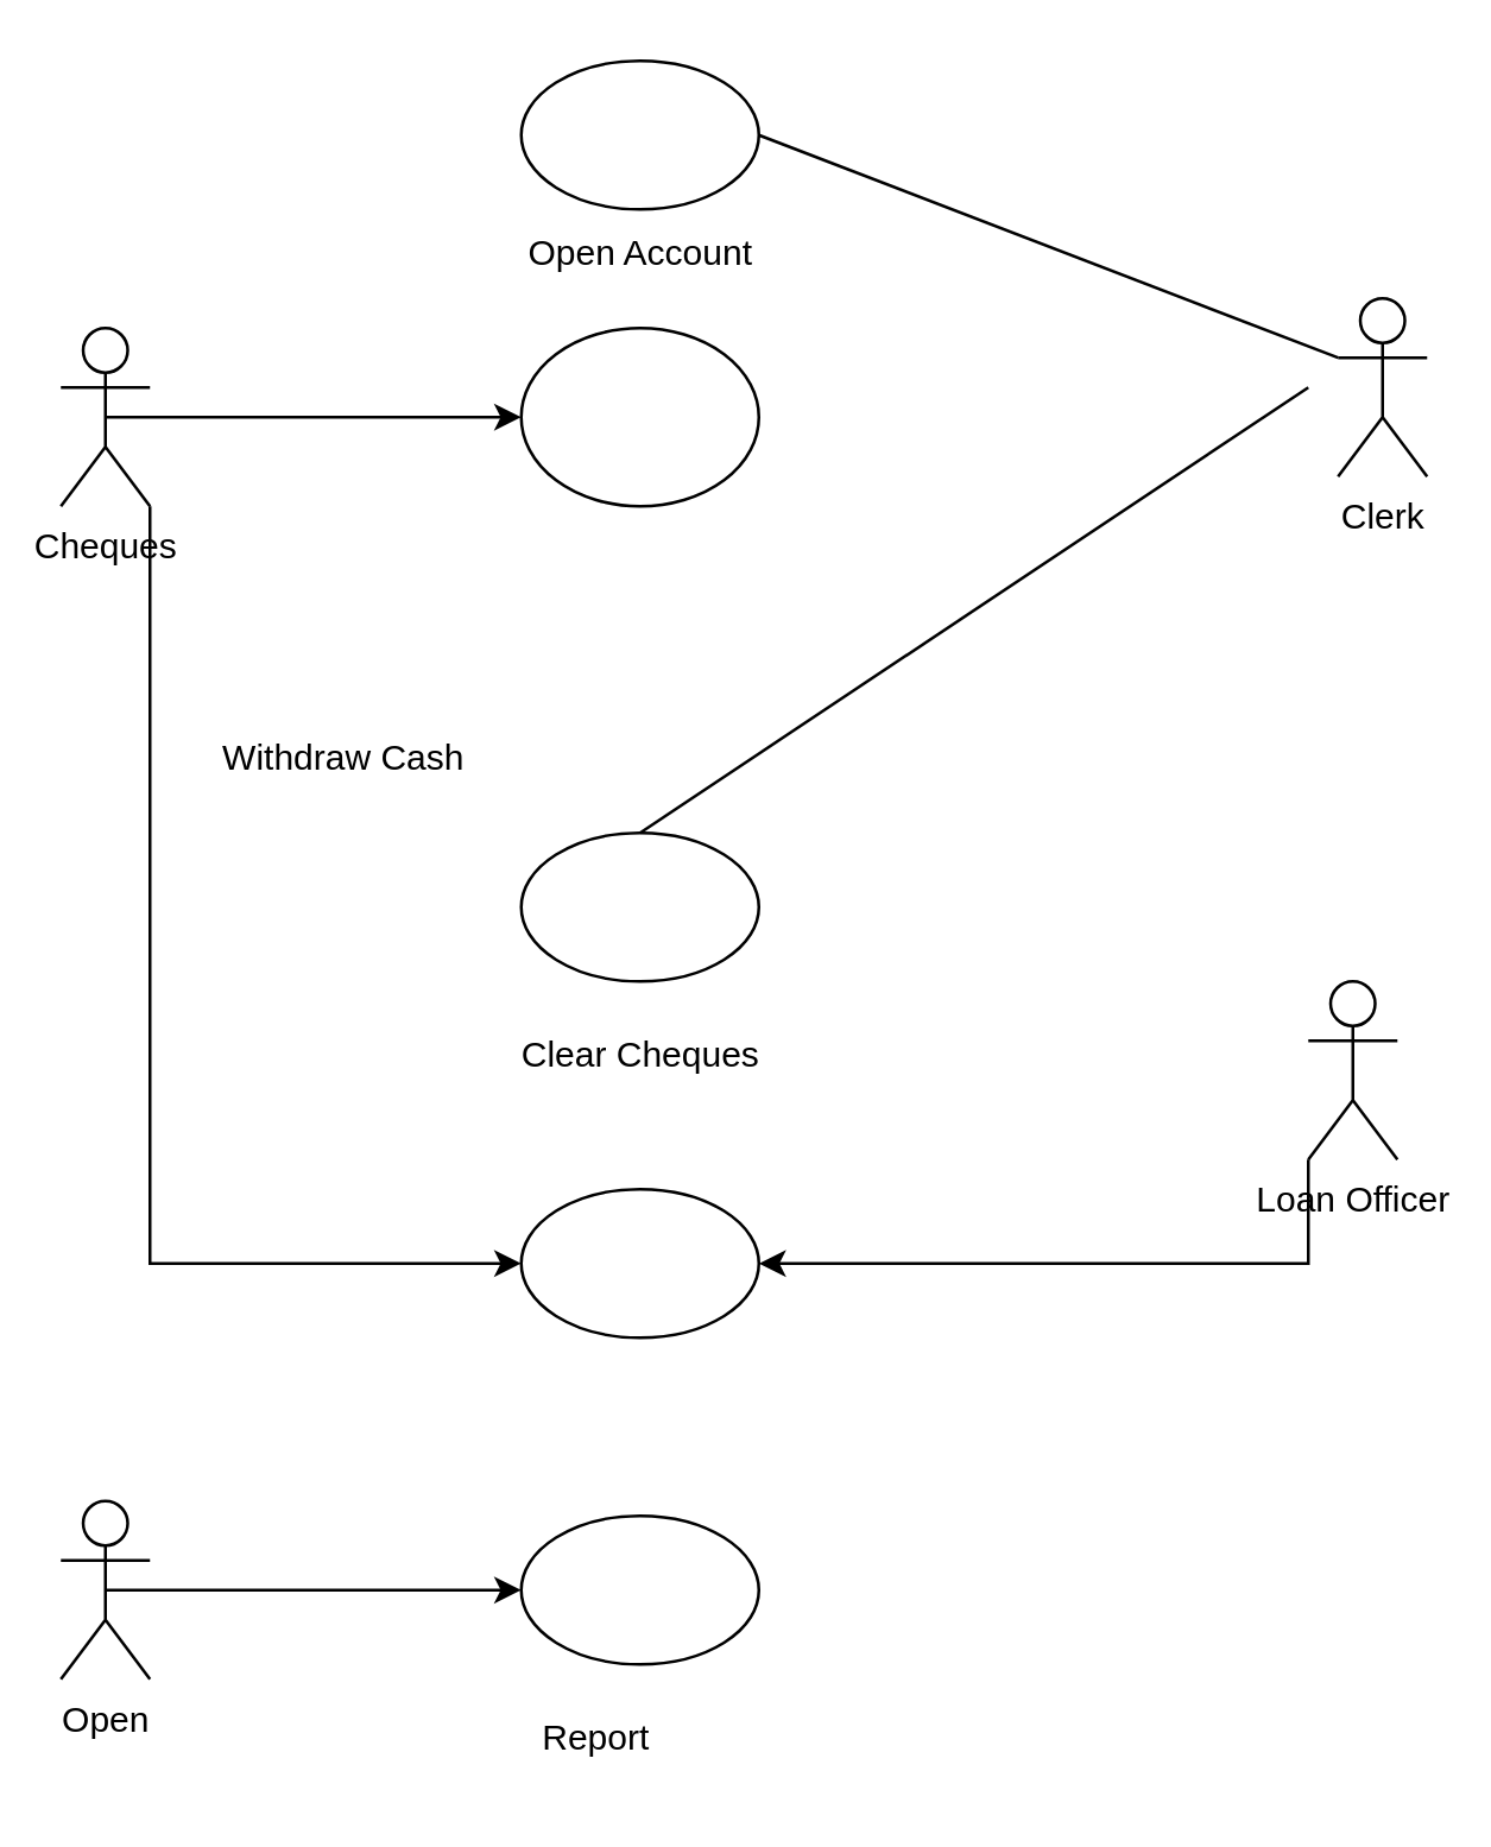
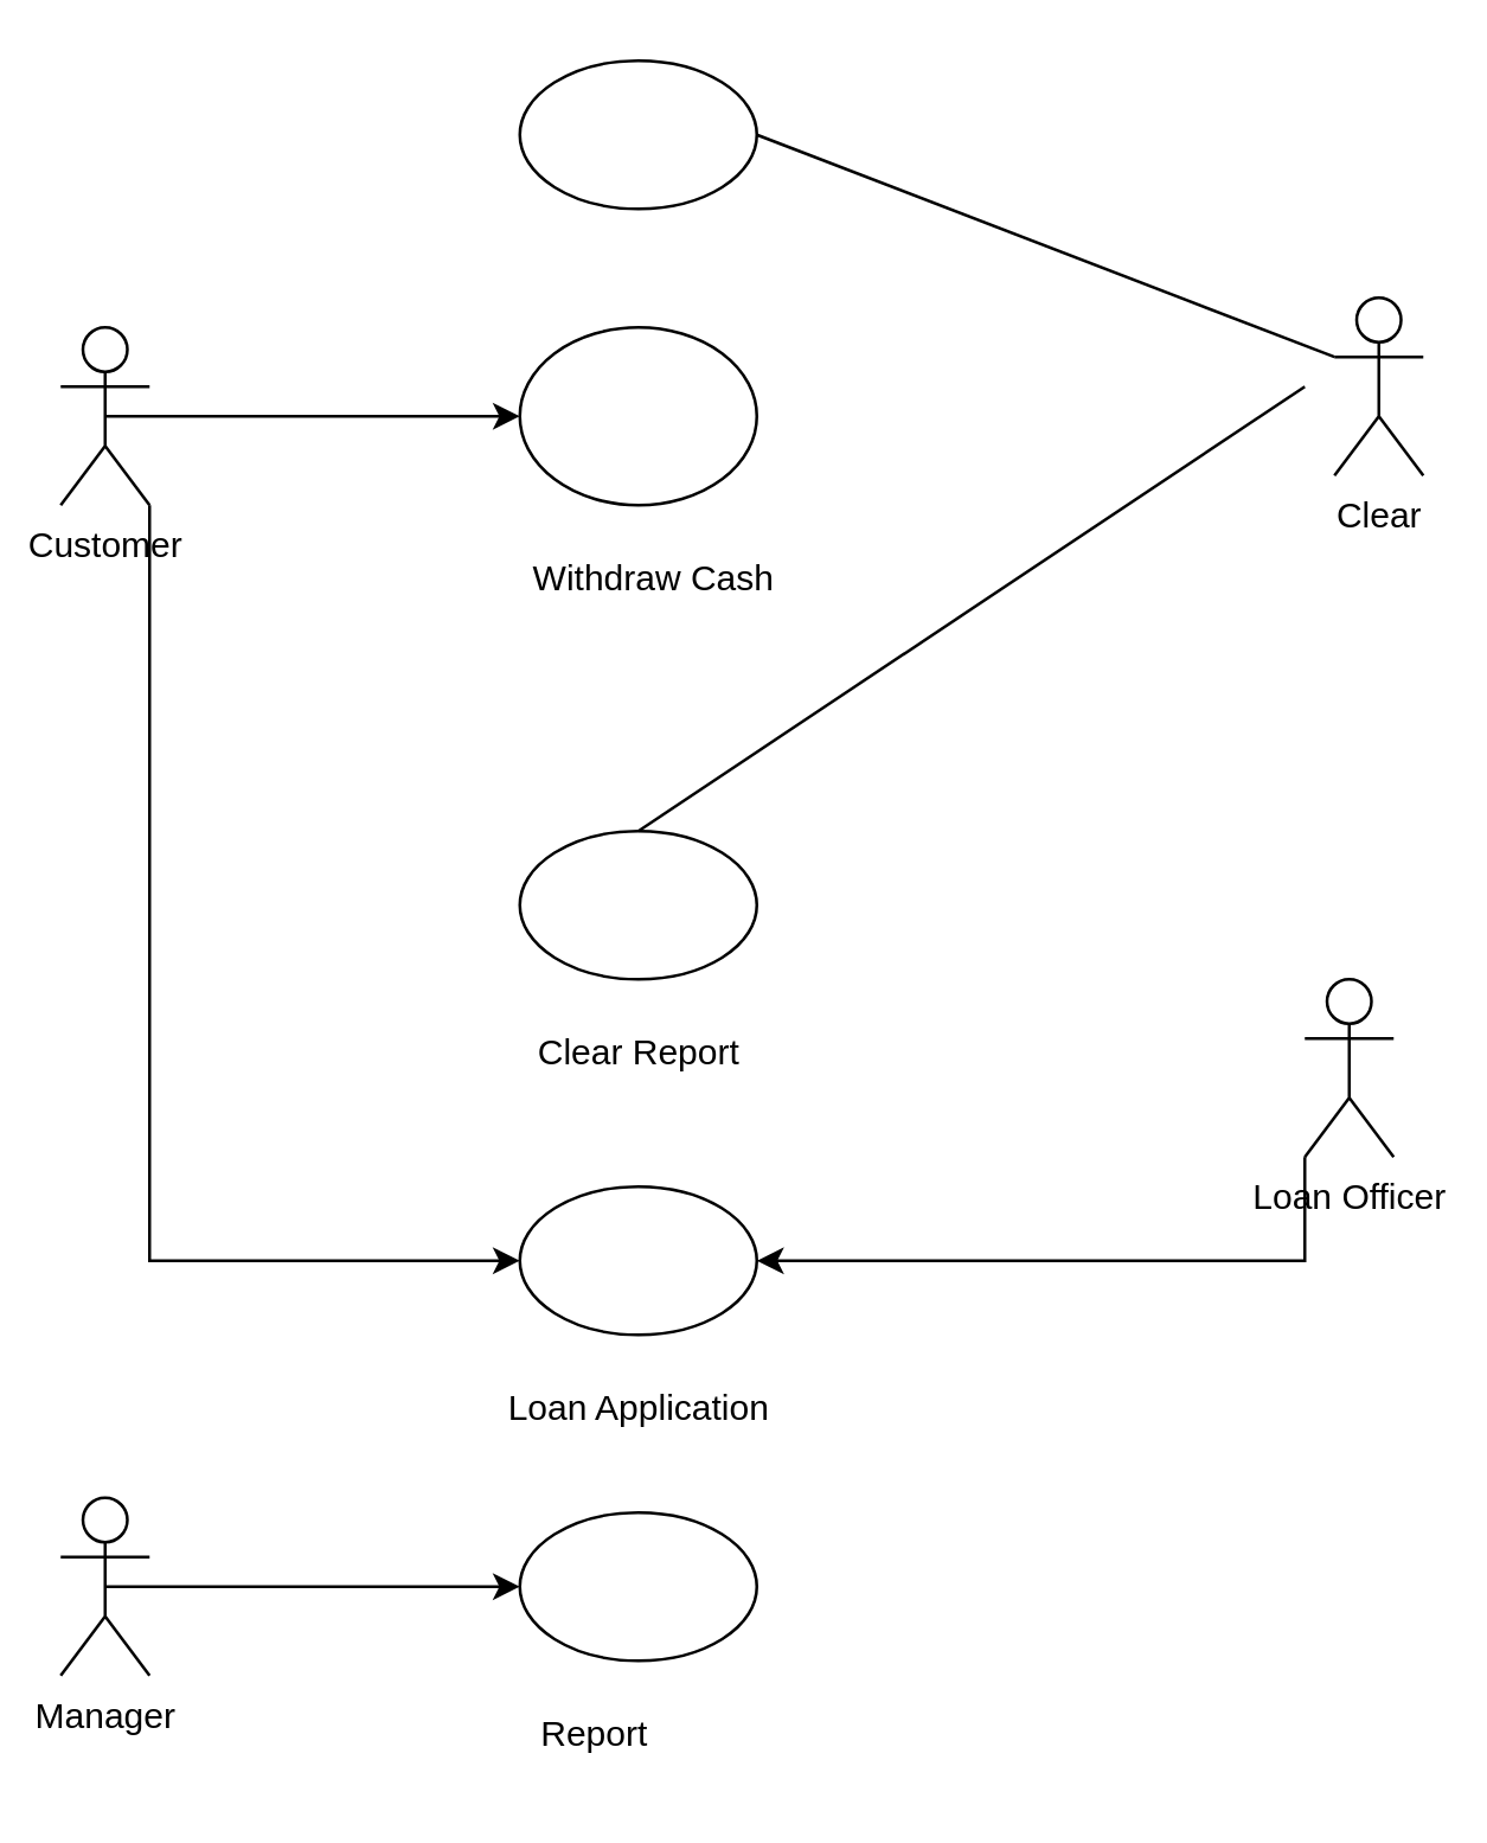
- <mxCell id="6" value="Open Account" style="text;html=1;align=center;verticalAlign=middle;resizable=0;points=[];autosize=1;strokeColor=none;fillColor=none;" parent="1" vertex="1"><mxGeometry x="165" y="70" width="100" height="30" as="geometry" /></mxCell>
- <mxCell id="7" value="Clerk" style="shape=umlActor;verticalLabelPosition=bottom;verticalAlign=top;html=1;outlineConnect=0;" parent="1" vertex="1"><mxGeometry x="450" y="100" width="30" height="60" as="geometry" /></mxCell>
+ <mxCell id="7" value="Clear" style="shape=umlActor;verticalLabelPosition=bottom;verticalAlign=top;html=1;outlineConnect=0;" parent="1" vertex="1"><mxGeometry x="450" y="100" width="30" height="60" as="geometry" /></mxCell>
- <mxCell id="4" value="Cheques" style="shape=umlActor;verticalLabelPosition=bottom;verticalAlign=top;html=1;outlineConnect=0;" parent="1" vertex="1"><mxGeometry x="20" y="110" width="30" height="60" as="geometry" /></mxCell>
+ <mxCell id="4" value="Customer" style="shape=umlActor;verticalLabelPosition=bottom;verticalAlign=top;html=1;outlineConnect=0;" parent="1" vertex="1"><mxGeometry x="20" y="110" width="30" height="60" as="geometry" /></mxCell>
- <mxCell id="9" value="Withdraw Cash" style="text;html=1;align=center;verticalAlign=middle;resizable=0;points=[];autosize=1;strokeColor=none;fillColor=none;" parent="1" vertex="1"><mxGeometry x="65" y="240" width="100" height="30" as="geometry" /></mxCell>
+ <mxCell id="9" value="Withdraw Cash" style="text;html=1;align=center;verticalAlign=middle;resizable=0;points=[];autosize=1;strokeColor=none;fillColor=none;" parent="1" vertex="1"><mxGeometry x="170" y="180" width="100" height="30" as="geometry" /></mxCell>
- <mxCell id="11" value="Clear Cheques" style="text;html=1;align=center;verticalAlign=middle;resizable=0;points=[];autosize=1;strokeColor=none;fillColor=none;" parent="1" vertex="1"><mxGeometry x="165" y="340" width="100" height="30" as="geometry" /></mxCell>
+ <mxCell id="11" value="Clear Report" style="text;html=1;align=center;verticalAlign=middle;resizable=0;points=[];autosize=1;strokeColor=none;fillColor=none;" parent="1" vertex="1"><mxGeometry x="165" y="340" width="100" height="30" as="geometry" /></mxCell>
+ <mxCell id="13" value="Loan Application" style="text;html=1;align=center;verticalAlign=middle;resizable=0;points=[];autosize=1;strokeColor=none;fillColor=none;" parent="1" vertex="1"><mxGeometry x="160" y="460" width="110" height="30" as="geometry" /></mxCell>
- <mxCell id="17" value="Open" style="shape=umlActor;verticalLabelPosition=bottom;verticalAlign=top;html=1;outlineConnect=0;" parent="1" vertex="1"><mxGeometry x="20" y="505" width="30" height="60" as="geometry" /></mxCell>
+ <mxCell id="17" value="Manager" style="shape=umlActor;verticalLabelPosition=bottom;verticalAlign=top;html=1;outlineConnect=0;" parent="1" vertex="1"><mxGeometry x="20" y="505" width="30" height="60" as="geometry" /></mxCell>
